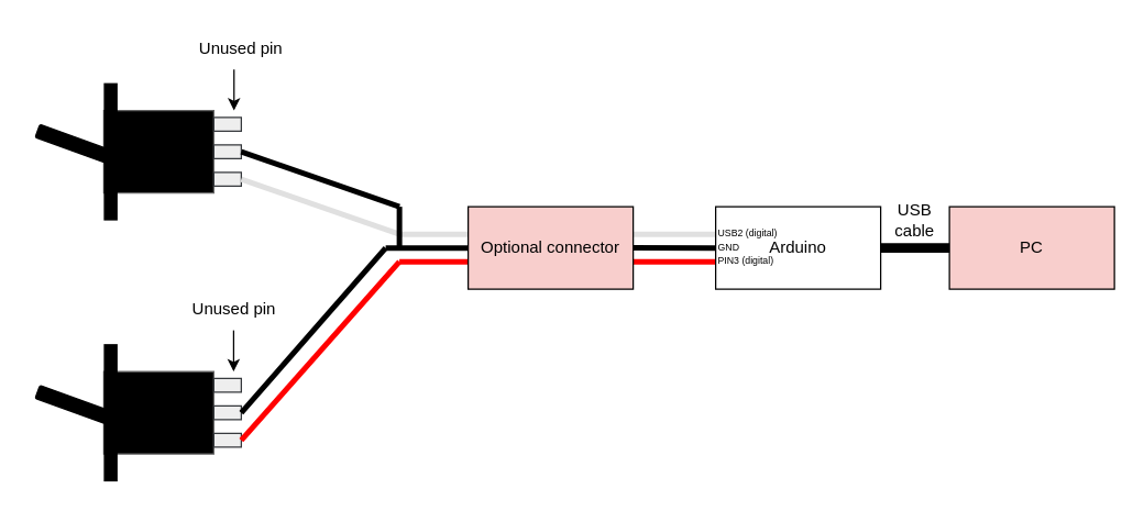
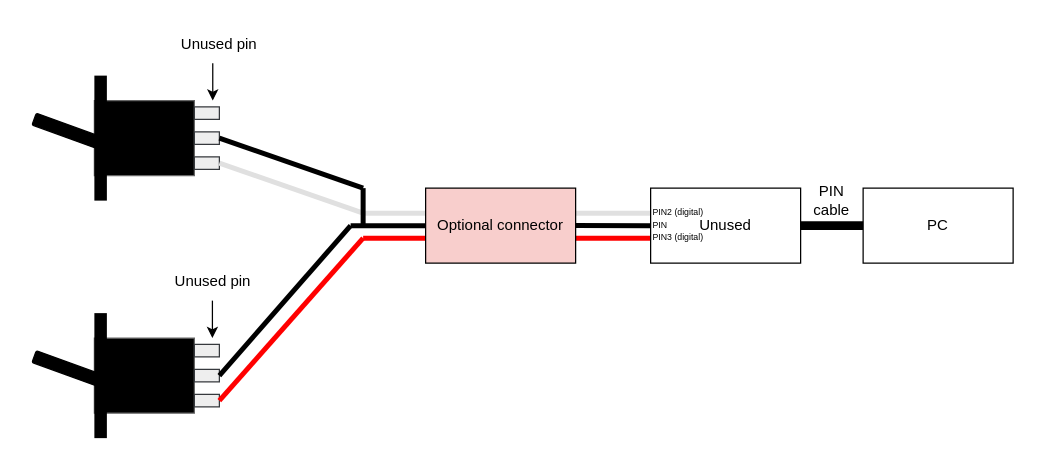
- <mxCell id="36" value="USB&lt;br&gt;cable" style="text;html=1;align=center;verticalAlign=middle;whiteSpace=wrap;rounded=0;" vertex="1" parent="1"><mxGeometry x="640" y="145" width="50" height="30" as="geometry" /></mxCell>
+ <mxCell id="36" value="PIN&lt;br&gt;cable" style="text;html=1;align=center;verticalAlign=middle;whiteSpace=wrap;rounded=0;" vertex="1" parent="1"><mxGeometry x="640" y="145" width="50" height="30" as="geometry" /></mxCell>
- <mxCell id="32" value="USB2 (digital)" style="text;html=1;align=left;verticalAlign=middle;whiteSpace=wrap;rounded=0;fontSize=7;" vertex="1" parent="1"><mxGeometry x="520" y="165" width="60" height="10" as="geometry" /></mxCell>
+ <mxCell id="32" value="PIN2 (digital)" style="text;html=1;align=left;verticalAlign=middle;whiteSpace=wrap;rounded=0;fontSize=7;" vertex="1" parent="1"><mxGeometry x="520" y="165" width="60" height="10" as="geometry" /></mxCell>
- <mxCell id="31" value="GND" style="text;html=1;align=left;verticalAlign=middle;whiteSpace=wrap;rounded=0;fontSize=7;" vertex="1" parent="1"><mxGeometry x="520" y="165" width="40" height="30" as="geometry" /></mxCell>
+ <mxCell id="31" value="PIN" style="text;html=1;align=left;verticalAlign=middle;whiteSpace=wrap;rounded=0;fontSize=7;" vertex="1" parent="1"><mxGeometry x="520" y="165" width="40" height="30" as="geometry" /></mxCell>
- <mxCell id="29" value="Arduino" style="rounded=0;whiteSpace=wrap;html=1;" vertex="1" parent="1"><mxGeometry x="520" y="150" width="120" height="60" as="geometry" /></mxCell>
+ <mxCell id="29" value="Unused" style="rounded=0;whiteSpace=wrap;html=1;" vertex="1" parent="1"><mxGeometry x="520" y="150" width="120" height="60" as="geometry" /></mxCell>
- <mxCell id="34" value="PC" style="rounded=0;whiteSpace=wrap;html=1;fillColor=#f8cecc;" vertex="1" parent="1"><mxGeometry x="690" y="150" width="120" height="60" as="geometry" /></mxCell>
+ <mxCell id="34" value="PC" style="rounded=0;whiteSpace=wrap;html=1;" vertex="1" parent="1"><mxGeometry x="690" y="150" width="120" height="60" as="geometry" /></mxCell>
